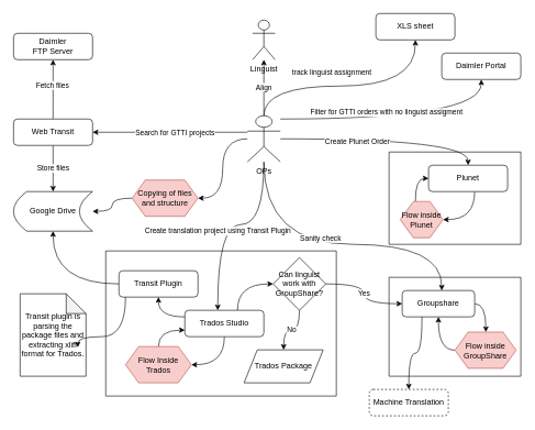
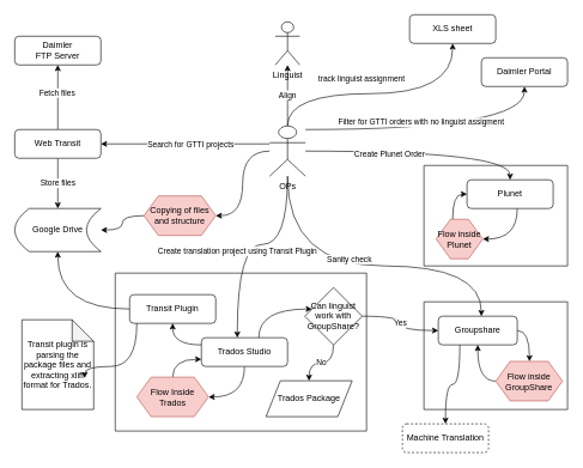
- <mxCell id="33" value="Can linguist work with GroupShare?" style="rhombus;whiteSpace=wrap;html=1;" parent="24" vertex="1"><mxGeometry x="254" y="10" width="80" height="80" as="geometry" /></mxCell>
+ <mxCell id="33" value="Can linguist work with GroupShare?" style="rhombus;whiteSpace=wrap;html=1;" parent="24" vertex="1"><mxGeometry x="264" y="20" width="80" height="80" as="geometry" /></mxCell>
